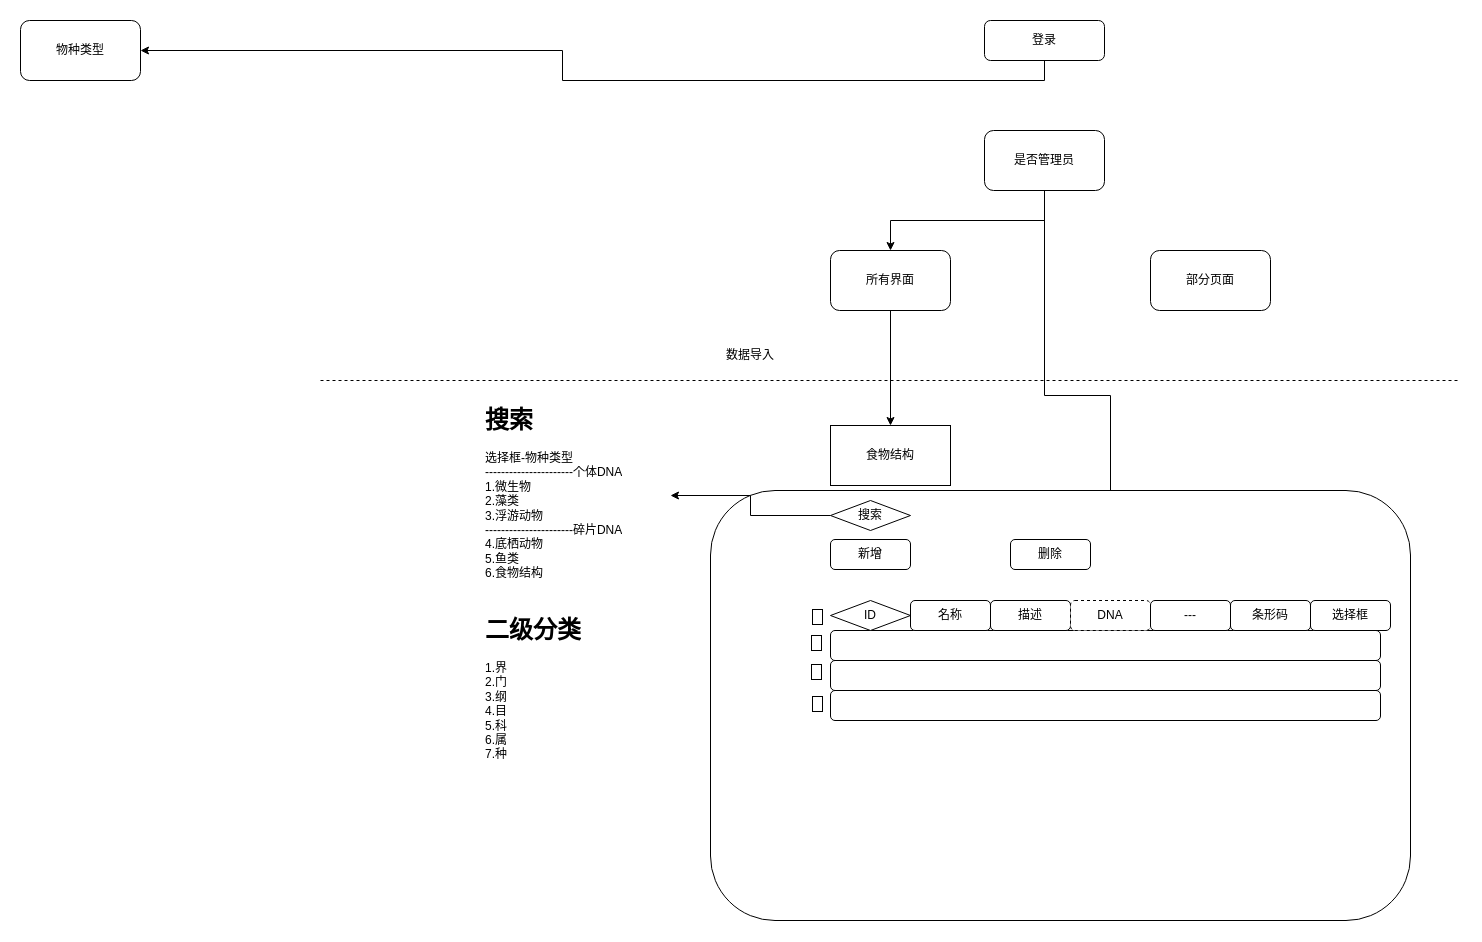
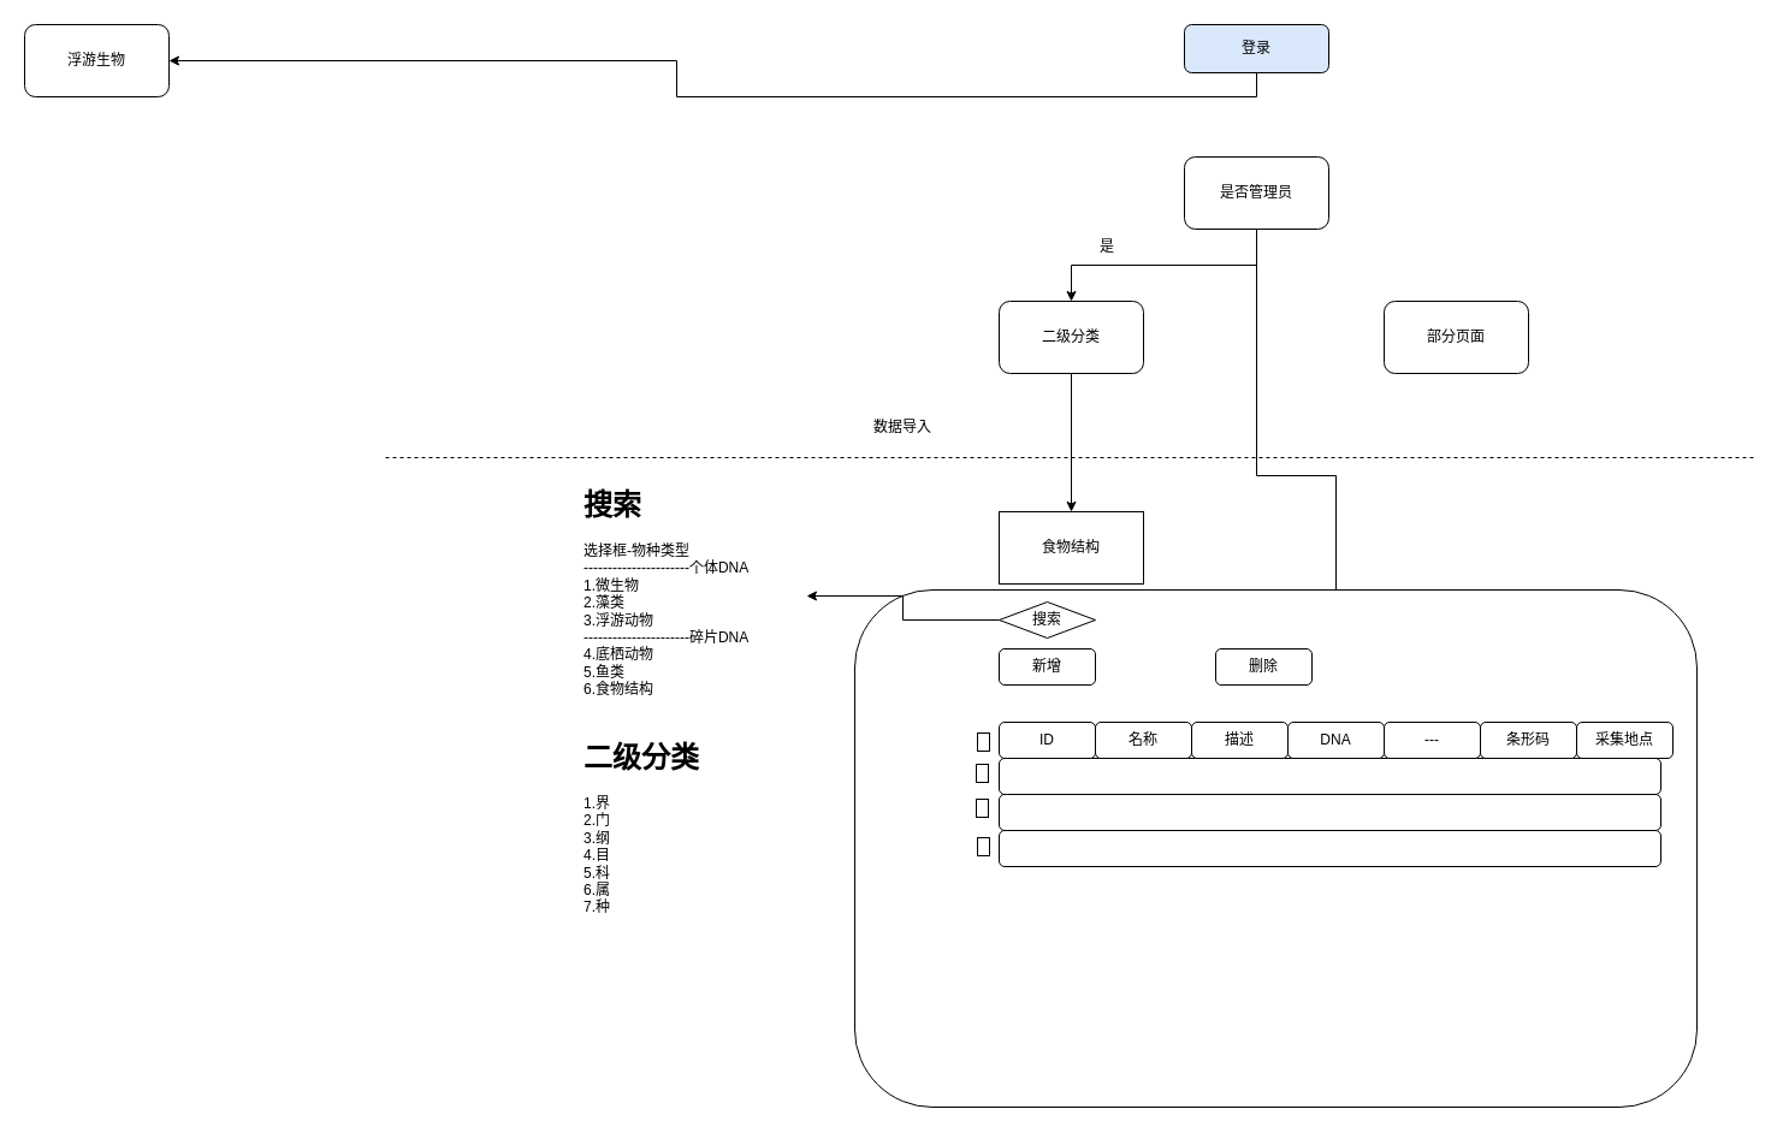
- <mxCell id="3" value="登录" style="rounded=1;whiteSpace=wrap;html=1;" parent="1" vertex="1"><mxGeometry x="984" y="20" width="120" height="40" as="geometry" /></mxCell>
+ <mxCell id="3" value="登录" style="rounded=1;whiteSpace=wrap;html=1;fillColor=#dae8fc;" parent="1" vertex="1"><mxGeometry x="984" y="20" width="120" height="40" as="geometry" /></mxCell>
- <mxCell id="25" value="物种类型" style="rounded=1;whiteSpace=wrap;html=1;" parent="1" vertex="1"><mxGeometry x="20" y="20" width="120" height="60" as="geometry" /></mxCell>
+ <mxCell id="25" value="浮游生物" style="rounded=1;whiteSpace=wrap;html=1;" parent="1" vertex="1"><mxGeometry x="20" y="20" width="120" height="60" as="geometry" /></mxCell>
+ <mxCell id="9" value="是" style="text;html=1;strokeColor=none;fillColor=none;align=center;verticalAlign=middle;whiteSpace=wrap;rounded=0;" parent="1" vertex="1"><mxGeometry x="890" y="190" width="60" height="30" as="geometry" /></mxCell>
- <mxCell id="8" value="所有界面" style="rounded=1;whiteSpace=wrap;html=1;" parent="1" vertex="1"><mxGeometry x="830" y="250" width="120" height="60" as="geometry" /></mxCell>
+ <mxCell id="8" value="二级分类" style="rounded=1;whiteSpace=wrap;html=1;" parent="1" vertex="1"><mxGeometry x="830" y="250" width="120" height="60" as="geometry" /></mxCell>
- <mxCell id="18" value="ID" style="rhombus;whiteSpace=wrap;html=1;" parent="1" vertex="1"><mxGeometry x="830" y="600" width="80" height="30" as="geometry" /></mxCell>
+ <mxCell id="18" value="ID" style="rounded=1;whiteSpace=wrap;html=1;" parent="1" vertex="1"><mxGeometry x="830" y="600" width="80" height="30" as="geometry" /></mxCell>
- <mxCell id="21" value="DNA" style="rounded=1;whiteSpace=wrap;html=1;dashed=1;" parent="1" vertex="1"><mxGeometry x="1070" y="600" width="80" height="30" as="geometry" /></mxCell>
+ <mxCell id="21" value="DNA" style="rounded=1;whiteSpace=wrap;html=1;" parent="1" vertex="1"><mxGeometry x="1070" y="600" width="80" height="30" as="geometry" /></mxCell>
- <mxCell id="26" value="选择框" style="rounded=1;whiteSpace=wrap;html=1;" vertex="1" parent="1"><mxGeometry x="1310" y="600" width="80" height="30" as="geometry" /></mxCell>
+ <mxCell id="26" value="采集地点" style="rounded=1;whiteSpace=wrap;html=1;" vertex="1" parent="1"><mxGeometry x="1310" y="600" width="80" height="30" as="geometry" /></mxCell>
